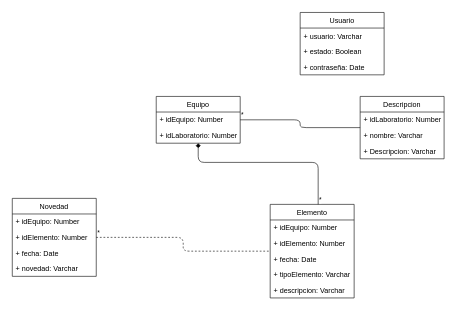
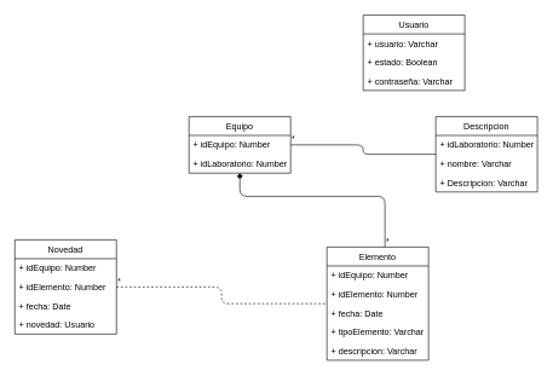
- <mxCell id="5" value="+ contraseña: Date" style="text;strokeColor=none;fillColor=none;align=left;verticalAlign=top;spacingLeft=4;spacingRight=4;overflow=hidden;rotatable=0;points=[[0,0.5],[1,0.5]];portConstraint=eastwest;" vertex="1" parent="2"><mxGeometry y="78" width="140" height="26" as="geometry" /></mxCell>
+ <mxCell id="5" value="+ contraseña: Varchar" style="text;strokeColor=none;fillColor=none;align=left;verticalAlign=top;spacingLeft=4;spacingRight=4;overflow=hidden;rotatable=0;points=[[0,0.5],[1,0.5]];portConstraint=eastwest;" vertex="1" parent="2"><mxGeometry y="78" width="140" height="26" as="geometry" /></mxCell>
- <mxCell id="13" value="+ novedad: Varchar&#10;" style="text;strokeColor=none;fillColor=none;align=left;verticalAlign=top;spacingLeft=4;spacingRight=4;overflow=hidden;rotatable=0;points=[[0,0.5],[1,0.5]];portConstraint=eastwest;" vertex="1" parent="9"><mxGeometry y="104" width="140" height="26" as="geometry" /></mxCell>
+ <mxCell id="13" value="+ novedad: Usuario&#10;" style="text;strokeColor=none;fillColor=none;align=left;verticalAlign=top;spacingLeft=4;spacingRight=4;overflow=hidden;rotatable=0;points=[[0,0.5],[1,0.5]];portConstraint=eastwest;" vertex="1" parent="9"><mxGeometry y="104" width="140" height="26" as="geometry" /></mxCell>
